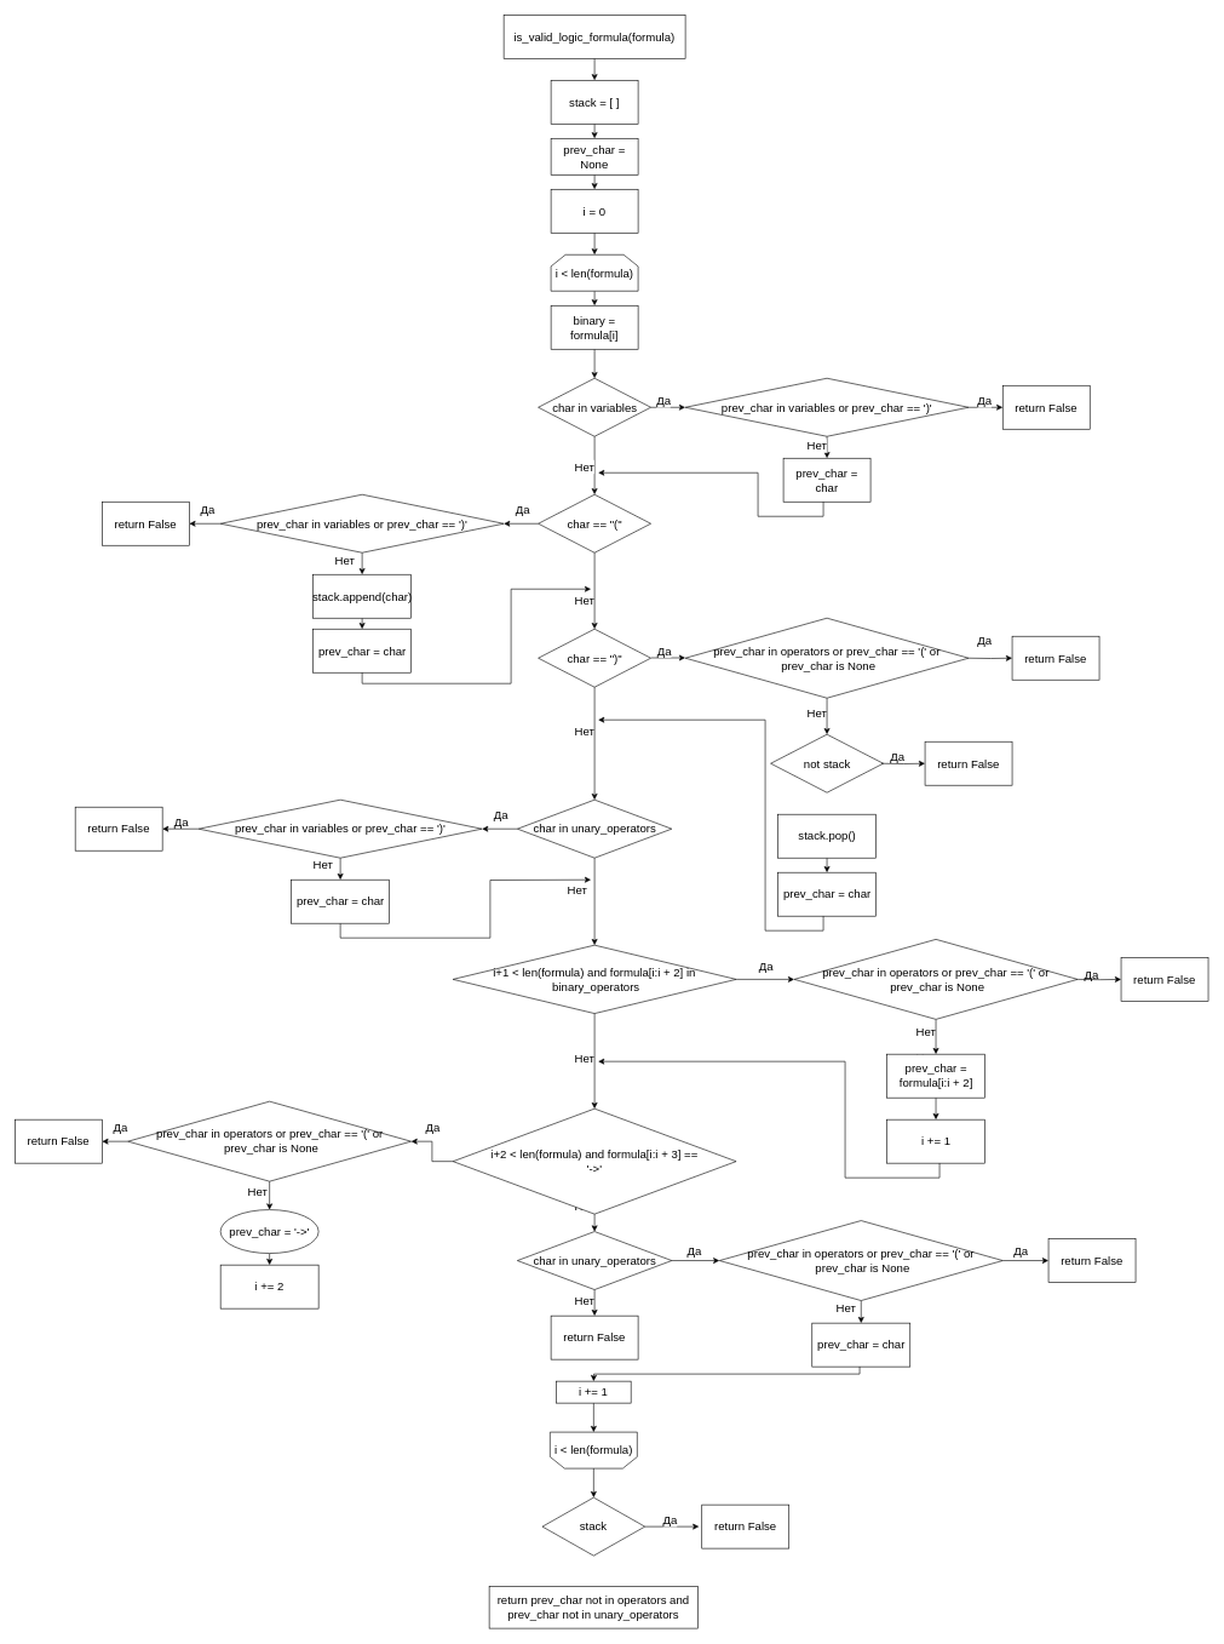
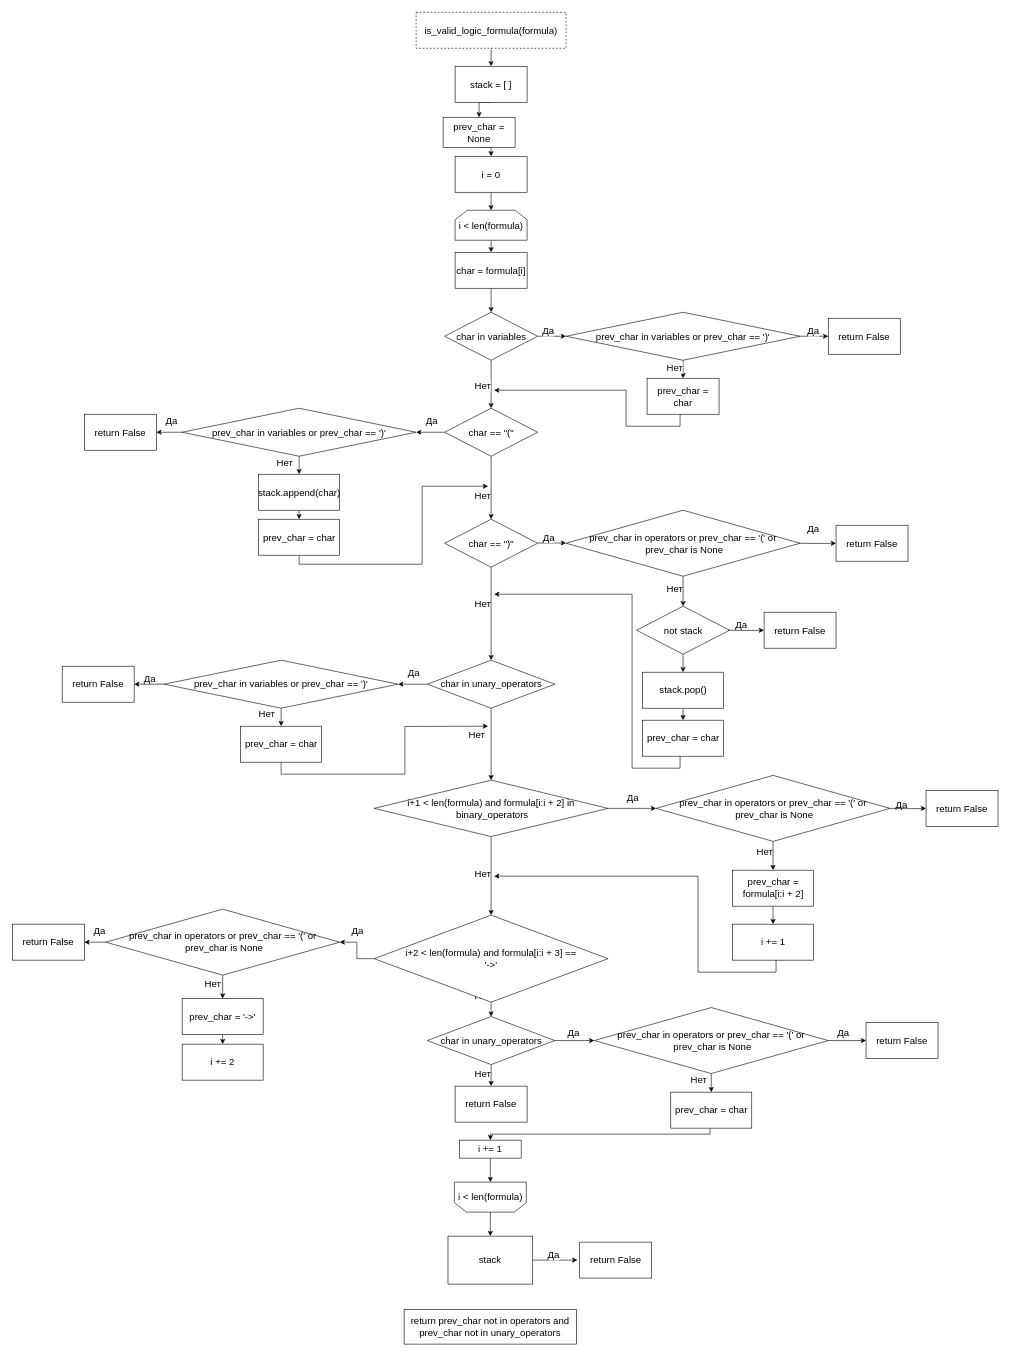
- <mxCell id="3" value="is_valid_logic_formula(formula)" style="rounded=1;whiteSpace=wrap;html=1;arcSize=0;fontSize=16;" parent="1" vertex="1"><mxGeometry x="693.01" y="20" width="250" height="60" as="geometry" /></mxCell>
+ <mxCell id="3" value="is_valid_logic_formula(formula)" style="rounded=1;whiteSpace=wrap;html=1;arcSize=0;fontSize=16;dashed=1;" parent="1" vertex="1"><mxGeometry x="693.01" y="20" width="250" height="60" as="geometry" /></mxCell>
- <mxCell id="7" value="prev_char = None" style="rounded=0;whiteSpace=wrap;html=1;fontSize=16;" parent="1" vertex="1"><mxGeometry x="758" y="190" width="120" height="50" as="geometry" /></mxCell>
+ <mxCell id="7" value="prev_char = None" style="rounded=0;whiteSpace=wrap;html=1;fontSize=16;" parent="1" vertex="1"><mxGeometry x="738" y="195" width="120" height="50" as="geometry" /></mxCell>
- <mxCell id="13" value="binary = formula[i]" style="rounded=0;whiteSpace=wrap;html=1;fontSize=16;" parent="1" vertex="1"><mxGeometry x="758.01" y="420" width="120" height="60" as="geometry" /></mxCell>
+ <mxCell id="13" value="char = formula[i]" style="rounded=0;whiteSpace=wrap;html=1;fontSize=16;" parent="1" vertex="1"><mxGeometry x="758.01" y="420" width="120" height="60" as="geometry" /></mxCell>
+ <mxCell id="67" style="edgeStyle=orthogonalEdgeStyle;rounded=0;orthogonalLoop=1;jettySize=auto;html=1;exitX=0.5;exitY=1;exitDx=0;exitDy=0;entryX=0.5;entryY=0;entryDx=0;entryDy=0;fontSize=16;" parent="1" source="68" target="72" edge="1"><mxGeometry relative="1" as="geometry" /></mxCell>
- <mxCell id="129" value="prev_char = '-&amp;gt;'" style="ellipse;whiteSpace=wrap;html=1;fontSize=16;" parent="1" vertex="1"><mxGeometry x="303" y="1664" width="135" height="60" as="geometry" /></mxCell>
+ <mxCell id="129" value="prev_char = '-&amp;gt;'" style="rounded=0;whiteSpace=wrap;html=1;fontSize=16;" parent="1" vertex="1"><mxGeometry x="303" y="1664" width="135" height="60" as="geometry" /></mxCell>
- <mxCell id="105" value="stack" style="rhombus;whiteSpace=wrap;html=1;fontSize=16;" parent="1" vertex="1"><mxGeometry x="746.12" y="2060" width="141.25" height="80" as="geometry" /></mxCell>
+ <mxCell id="105" value="stack" style="whiteSpace=wrap;html=1;fontSize=16;rounded=0;" parent="1" vertex="1"><mxGeometry x="746.12" y="2060" width="141.25" height="80" as="geometry" /></mxCell>
